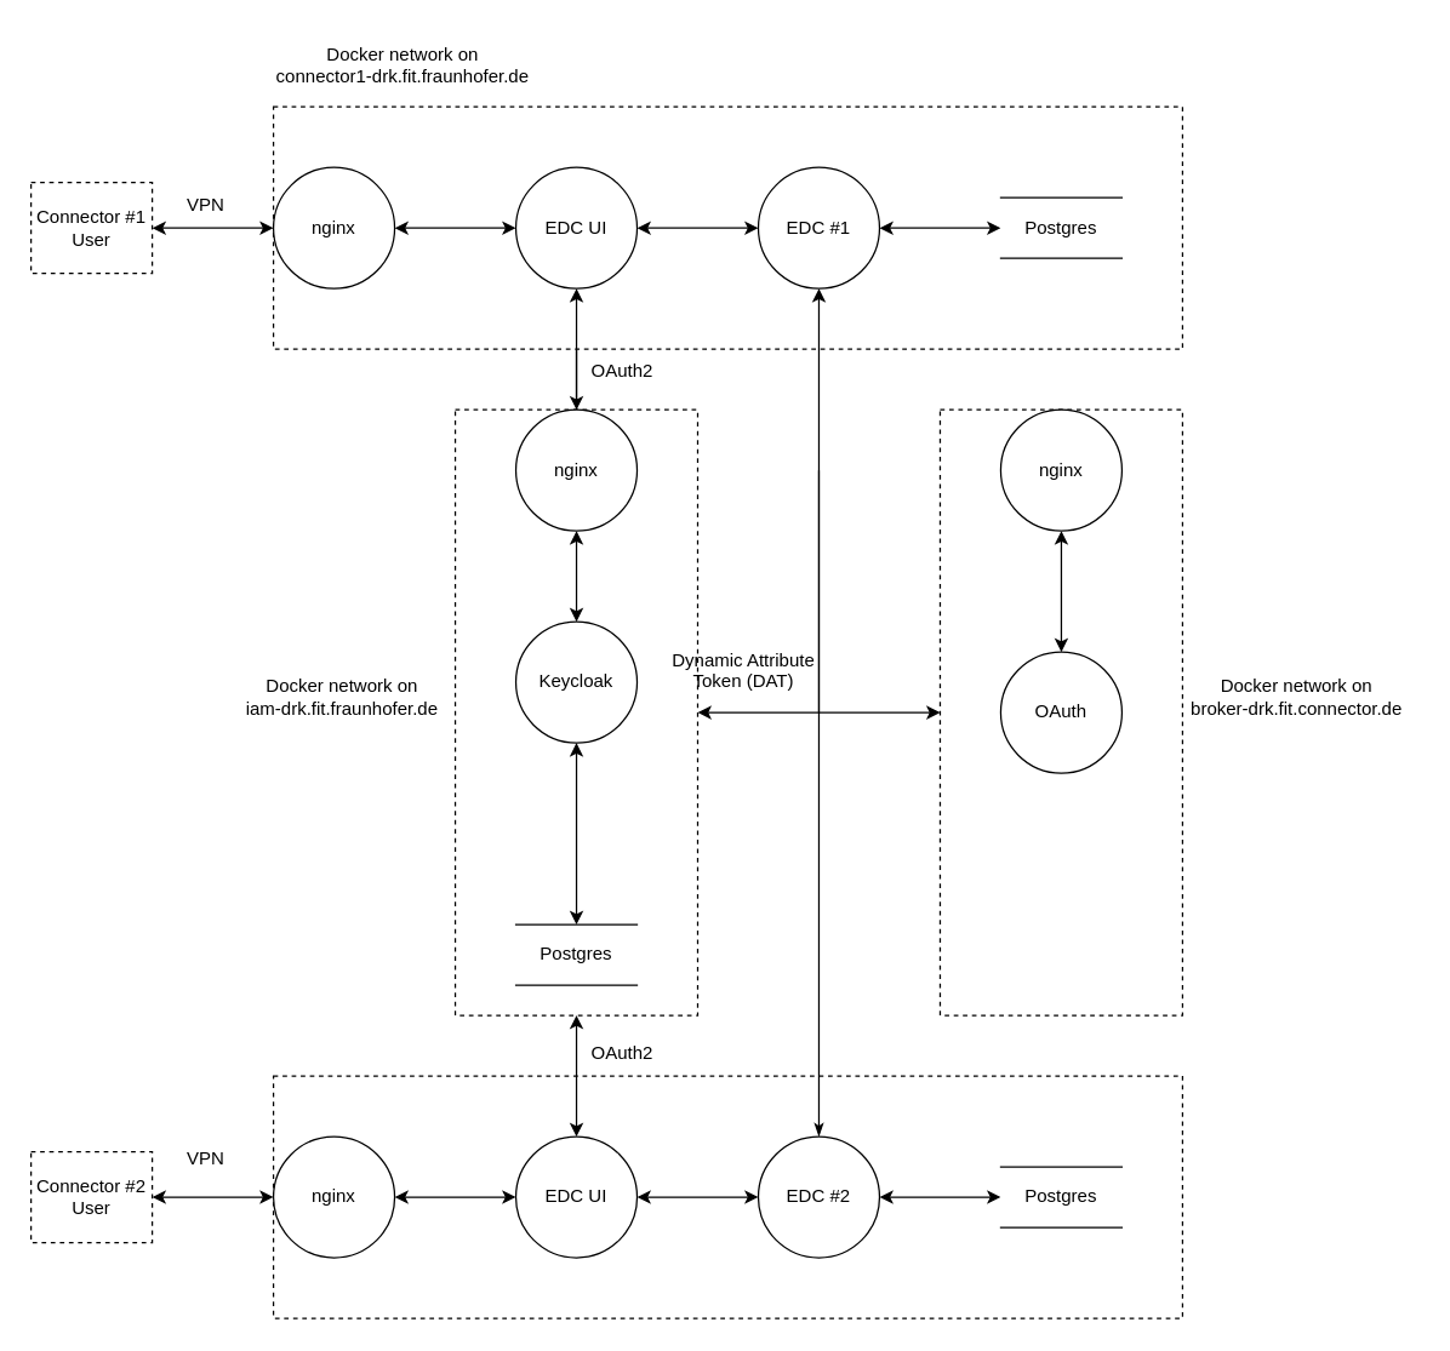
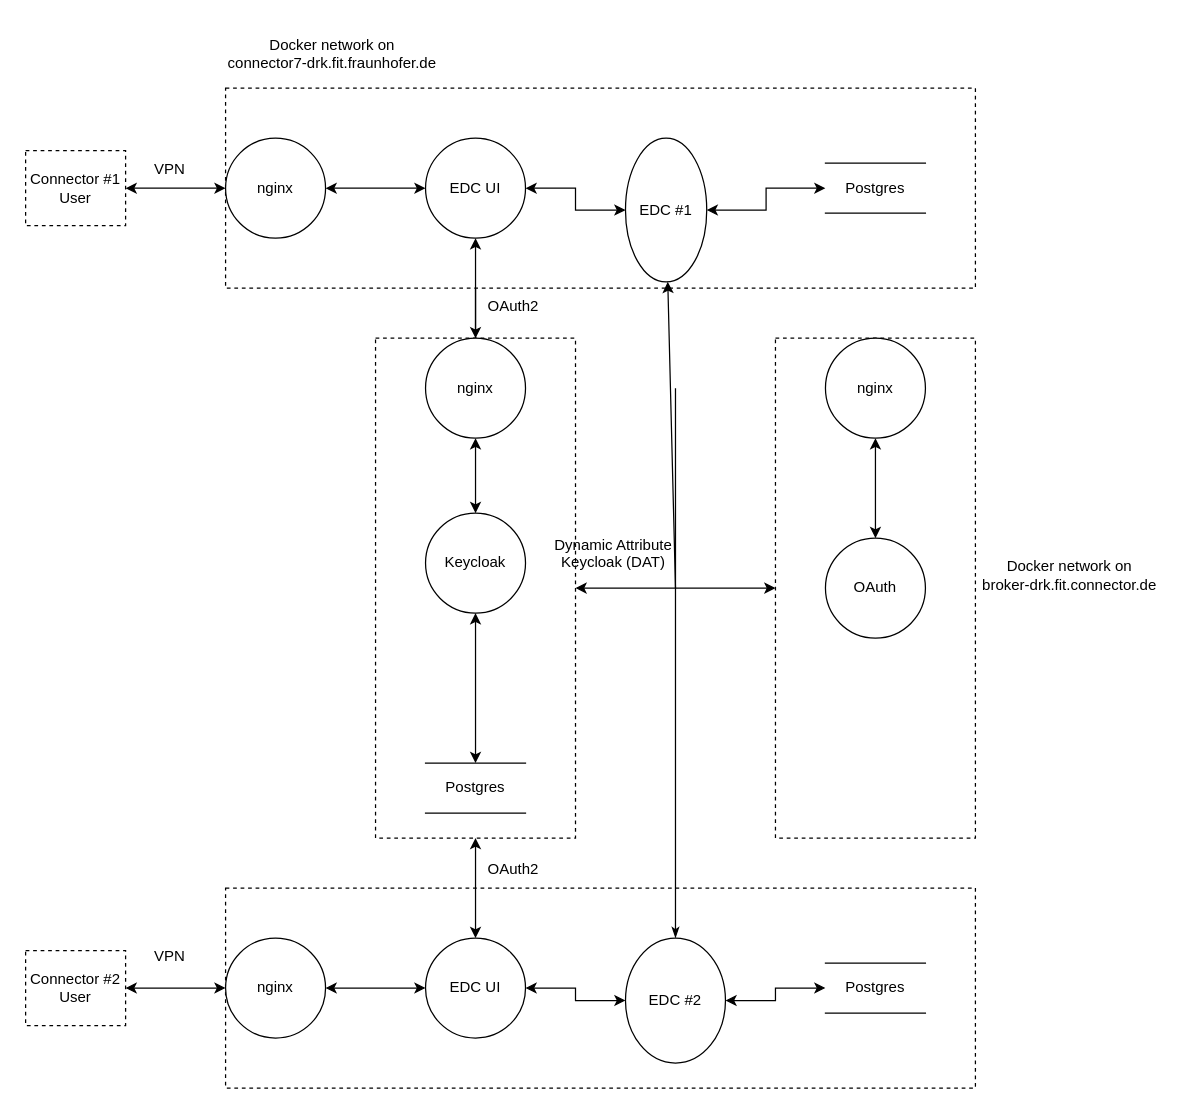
- <mxCell id="21" value="Docker network on&lt;div&gt;connector1-drk.fit.fraunhofer.de&lt;div&gt;&lt;br&gt;&lt;/div&gt;&lt;/div&gt;" style="text;html=1;align=center;verticalAlign=middle;resizable=0;points=[];autosize=1;strokeColor=none;fillColor=none;" vertex="1" parent="12"><mxGeometry width="190" height="60" as="geometry" /></mxCell>
+ <mxCell id="21" value="Docker network on&lt;div&gt;connector7-drk.fit.fraunhofer.de&lt;div&gt;&lt;br&gt;&lt;/div&gt;&lt;/div&gt;" style="text;html=1;align=center;verticalAlign=middle;resizable=0;points=[];autosize=1;strokeColor=none;fillColor=none;" vertex="1" parent="12"><mxGeometry width="190" height="60" as="geometry" /></mxCell>
- <mxCell id="19" value="EDC #1" style="shape=ellipse;html=1;dashed=0;whiteSpace=wrap;perimeter=ellipsePerimeter;" vertex="1" parent="12"><mxGeometry x="330" y="90" width="80" height="80" as="geometry" /></mxCell>
+ <mxCell id="19" value="EDC #1" style="shape=ellipse;html=1;dashed=0;whiteSpace=wrap;perimeter=ellipsePerimeter;" vertex="1" parent="12"><mxGeometry x="330" y="90" width="65" height="115" as="geometry" /></mxCell>
- <mxCell id="25" value="Dynamic Attribute&lt;div&gt;Token (DAT)&lt;div&gt;&lt;br&gt;&lt;/div&gt;&lt;/div&gt;" style="text;html=1;align=center;verticalAlign=middle;resizable=0;points=[];autosize=1;strokeColor=none;fillColor=none;" vertex="1" parent="1"><mxGeometry x="430" y="420" width="120" height="60" as="geometry" /></mxCell>
+ <mxCell id="25" value="Dynamic Attribute&lt;div&gt;Keycloak (DAT)&lt;div&gt;&lt;br&gt;&lt;/div&gt;&lt;/div&gt;" style="text;html=1;align=center;verticalAlign=middle;resizable=0;points=[];autosize=1;strokeColor=none;fillColor=none;" vertex="1" parent="1"><mxGeometry x="430" y="420" width="120" height="60" as="geometry" /></mxCell>
- <mxCell id="11" value="Docker network on&lt;div&gt;iam-drk.fit.fraunhofer.de&lt;/div&gt;" style="text;html=1;align=center;verticalAlign=middle;resizable=0;points=[];autosize=1;strokeColor=none;fillColor=none;" vertex="1" parent="1"><mxGeometry x="150" y="440" width="150" height="40" as="geometry" /></mxCell>
- <mxCell id="39" value="EDC #2" style="shape=ellipse;html=1;dashed=0;whiteSpace=wrap;perimeter=ellipsePerimeter;" vertex="1" parent="1"><mxGeometry x="500" y="750" width="80" height="80" as="geometry" /></mxCell>
+ <mxCell id="39" value="EDC #2" style="shape=ellipse;html=1;dashed=0;whiteSpace=wrap;perimeter=ellipsePerimeter;" vertex="1" parent="1"><mxGeometry x="500" y="750" width="80" height="100" as="geometry" /></mxCell>
